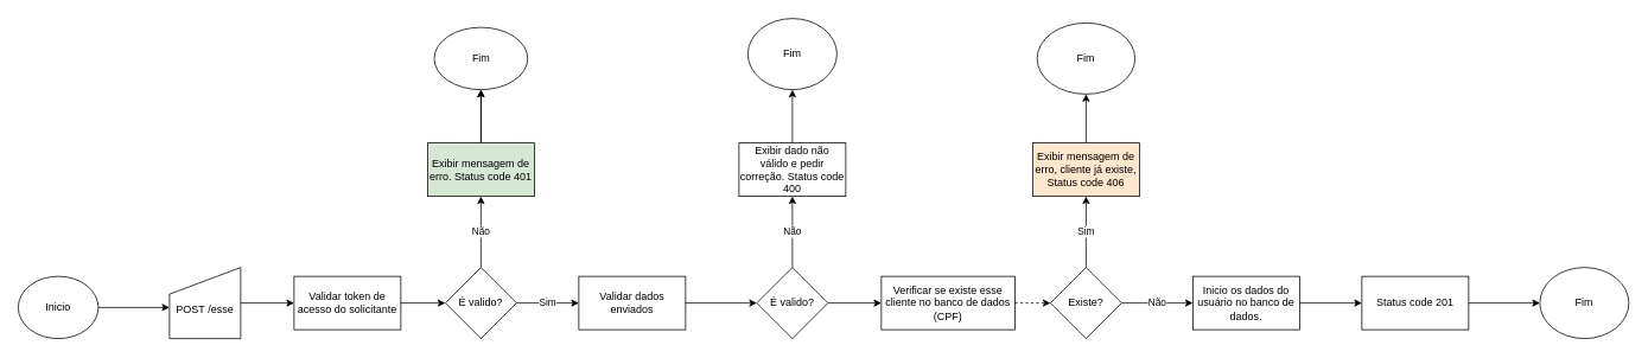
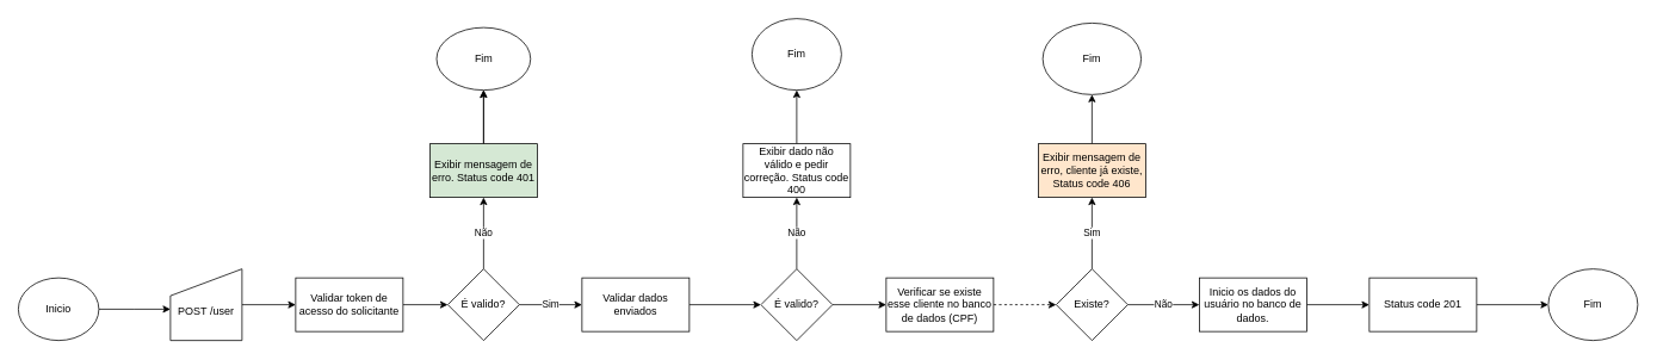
- <mxCell id="6" value="&lt;div&gt;&lt;br&gt;&lt;/div&gt;&lt;div&gt;POST /esse&lt;/div&gt;" style="shape=manualInput;whiteSpace=wrap;html=1;" vertex="1" parent="1"><mxGeometry x="190" y="300" width="80" height="80" as="geometry" /></mxCell>
+ <mxCell id="6" value="&lt;div&gt;&lt;br&gt;&lt;/div&gt;&lt;div&gt;POST /user&lt;/div&gt;" style="shape=manualInput;whiteSpace=wrap;html=1;" vertex="1" parent="1"><mxGeometry x="190" y="300" width="80" height="80" as="geometry" /></mxCell>
- <mxCell id="25" value="Verificar se existe esse cliente no banco de dados (CPF)" style="whiteSpace=wrap;html=1;" vertex="1" parent="1"><mxGeometry x="990" y="310" width="150" height="60" as="geometry" /></mxCell>
+ <mxCell id="25" value="Verificar se existe esse cliente no banco de dados (CPF)" style="whiteSpace=wrap;html=1;" vertex="1" parent="1"><mxGeometry x="990" y="310" width="120" height="60" as="geometry" /></mxCell>
